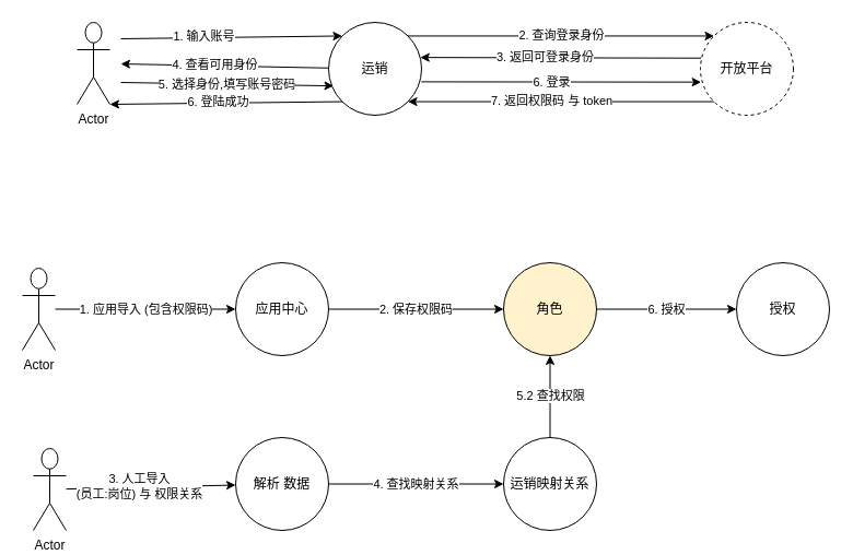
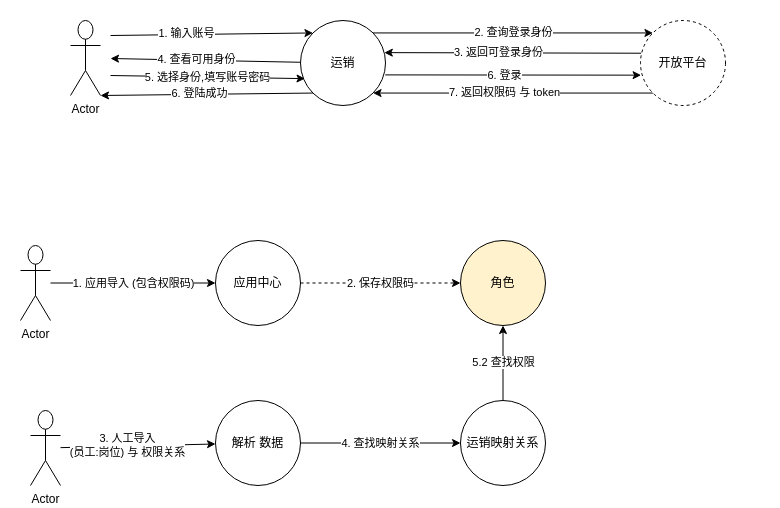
- <mxCell id="21" value="2. 保存权限码" style="edgeStyle=none;html=1;entryX=0;entryY=0.5;entryDx=0;entryDy=0;" edge="1" parent="1" source="22" target="29"><mxGeometry relative="1" as="geometry" /></mxCell>
+ <mxCell id="21" value="2. 保存权限码" style="edgeStyle=none;html=1;entryX=0;entryY=0.5;entryDx=0;entryDy=0;dashed=1;" edge="1" parent="1" source="22" target="29"><mxGeometry relative="1" as="geometry" /></mxCell>
- <mxCell id="28" value="6. 授权" style="edgeStyle=none;html=1;" edge="1" parent="1" source="29" target="32"><mxGeometry relative="1" as="geometry" /></mxCell>
- <mxCell id="32" value="授权" style="ellipse;whiteSpace=wrap;html=1;aspect=fixed;" vertex="1" parent="1"><mxGeometry x="673" y="240" width="85" height="85" as="geometry" /></mxCell>
